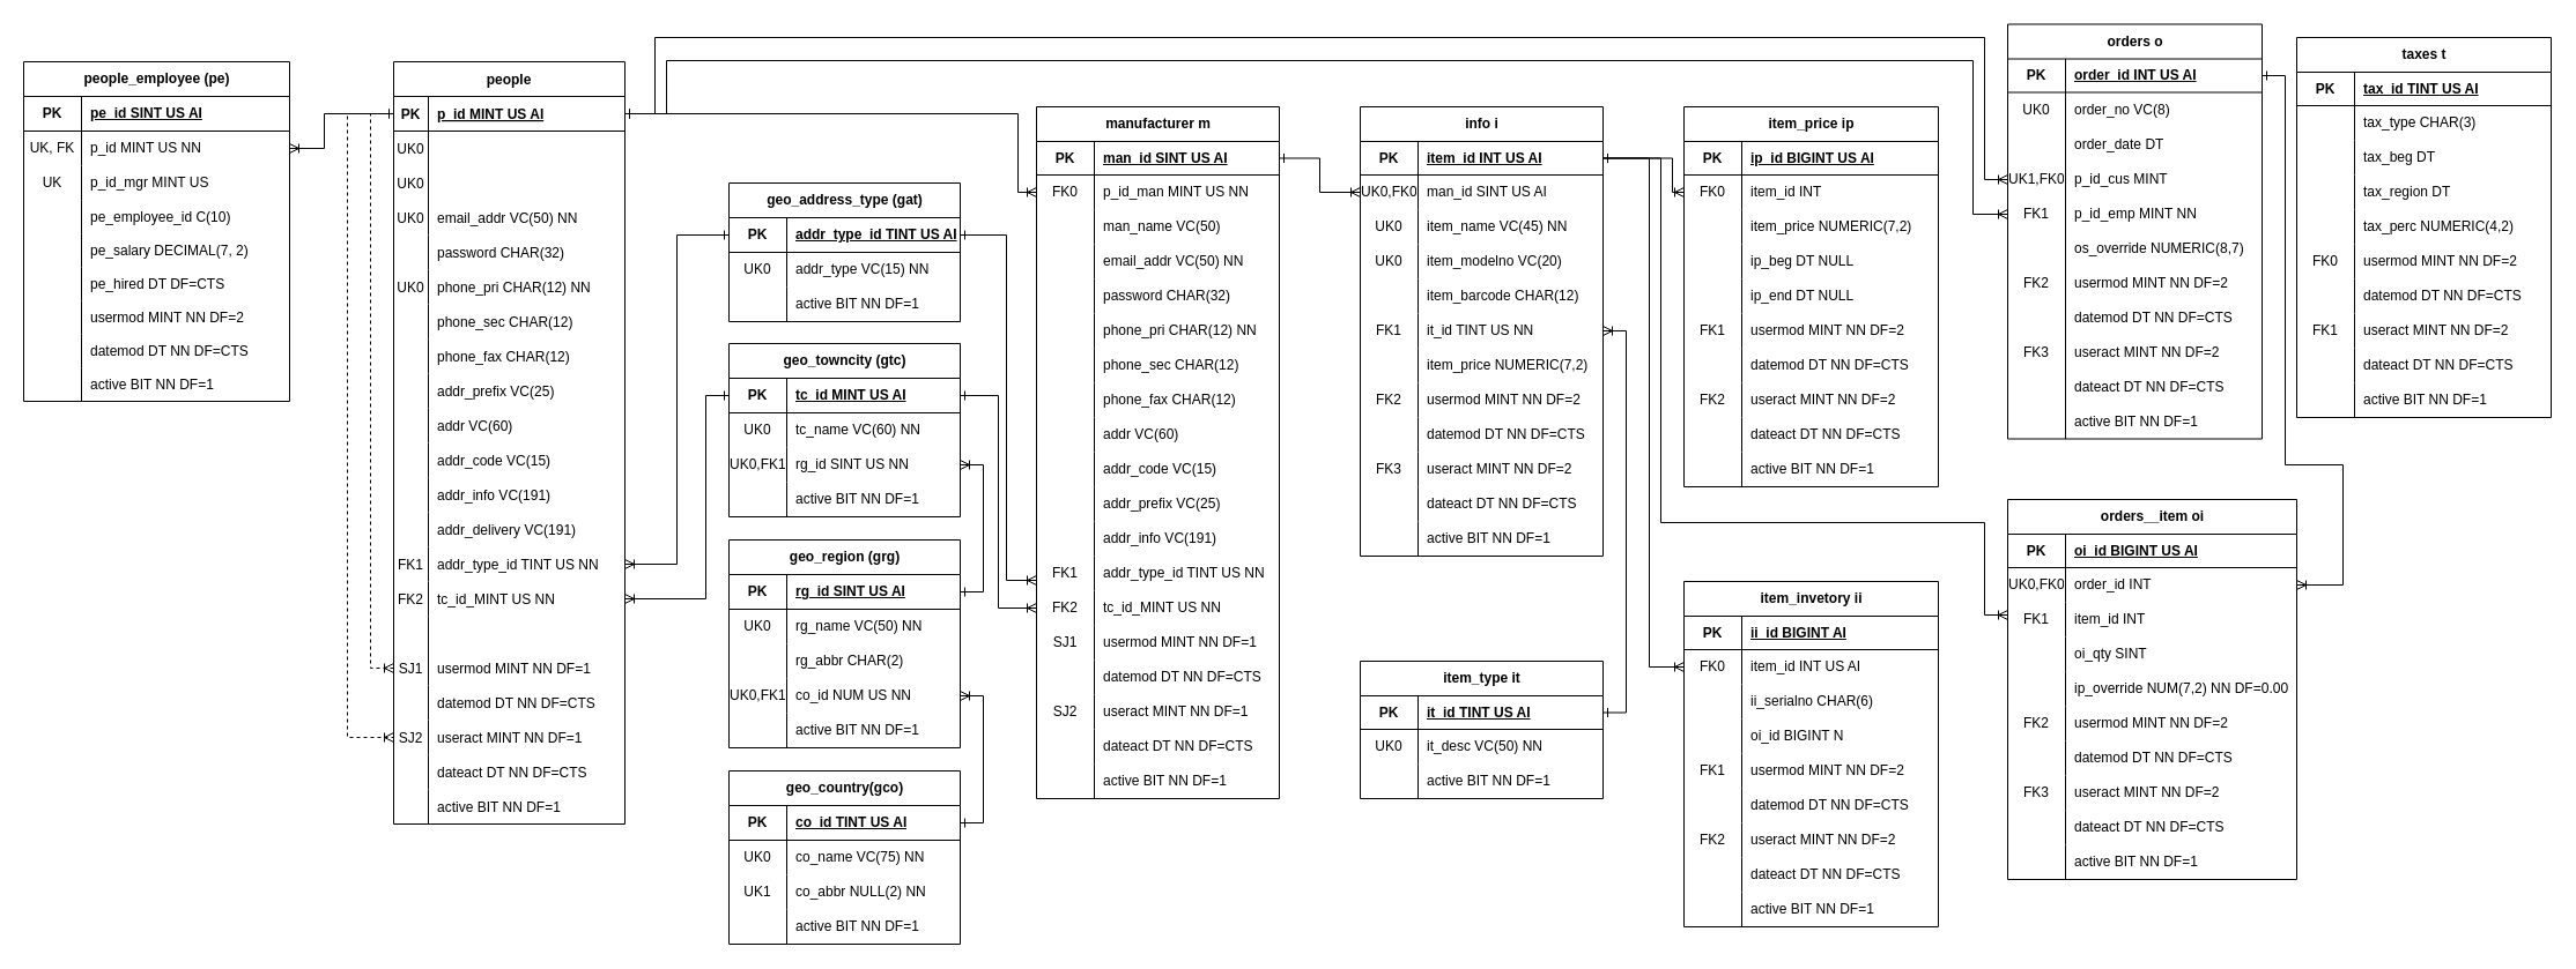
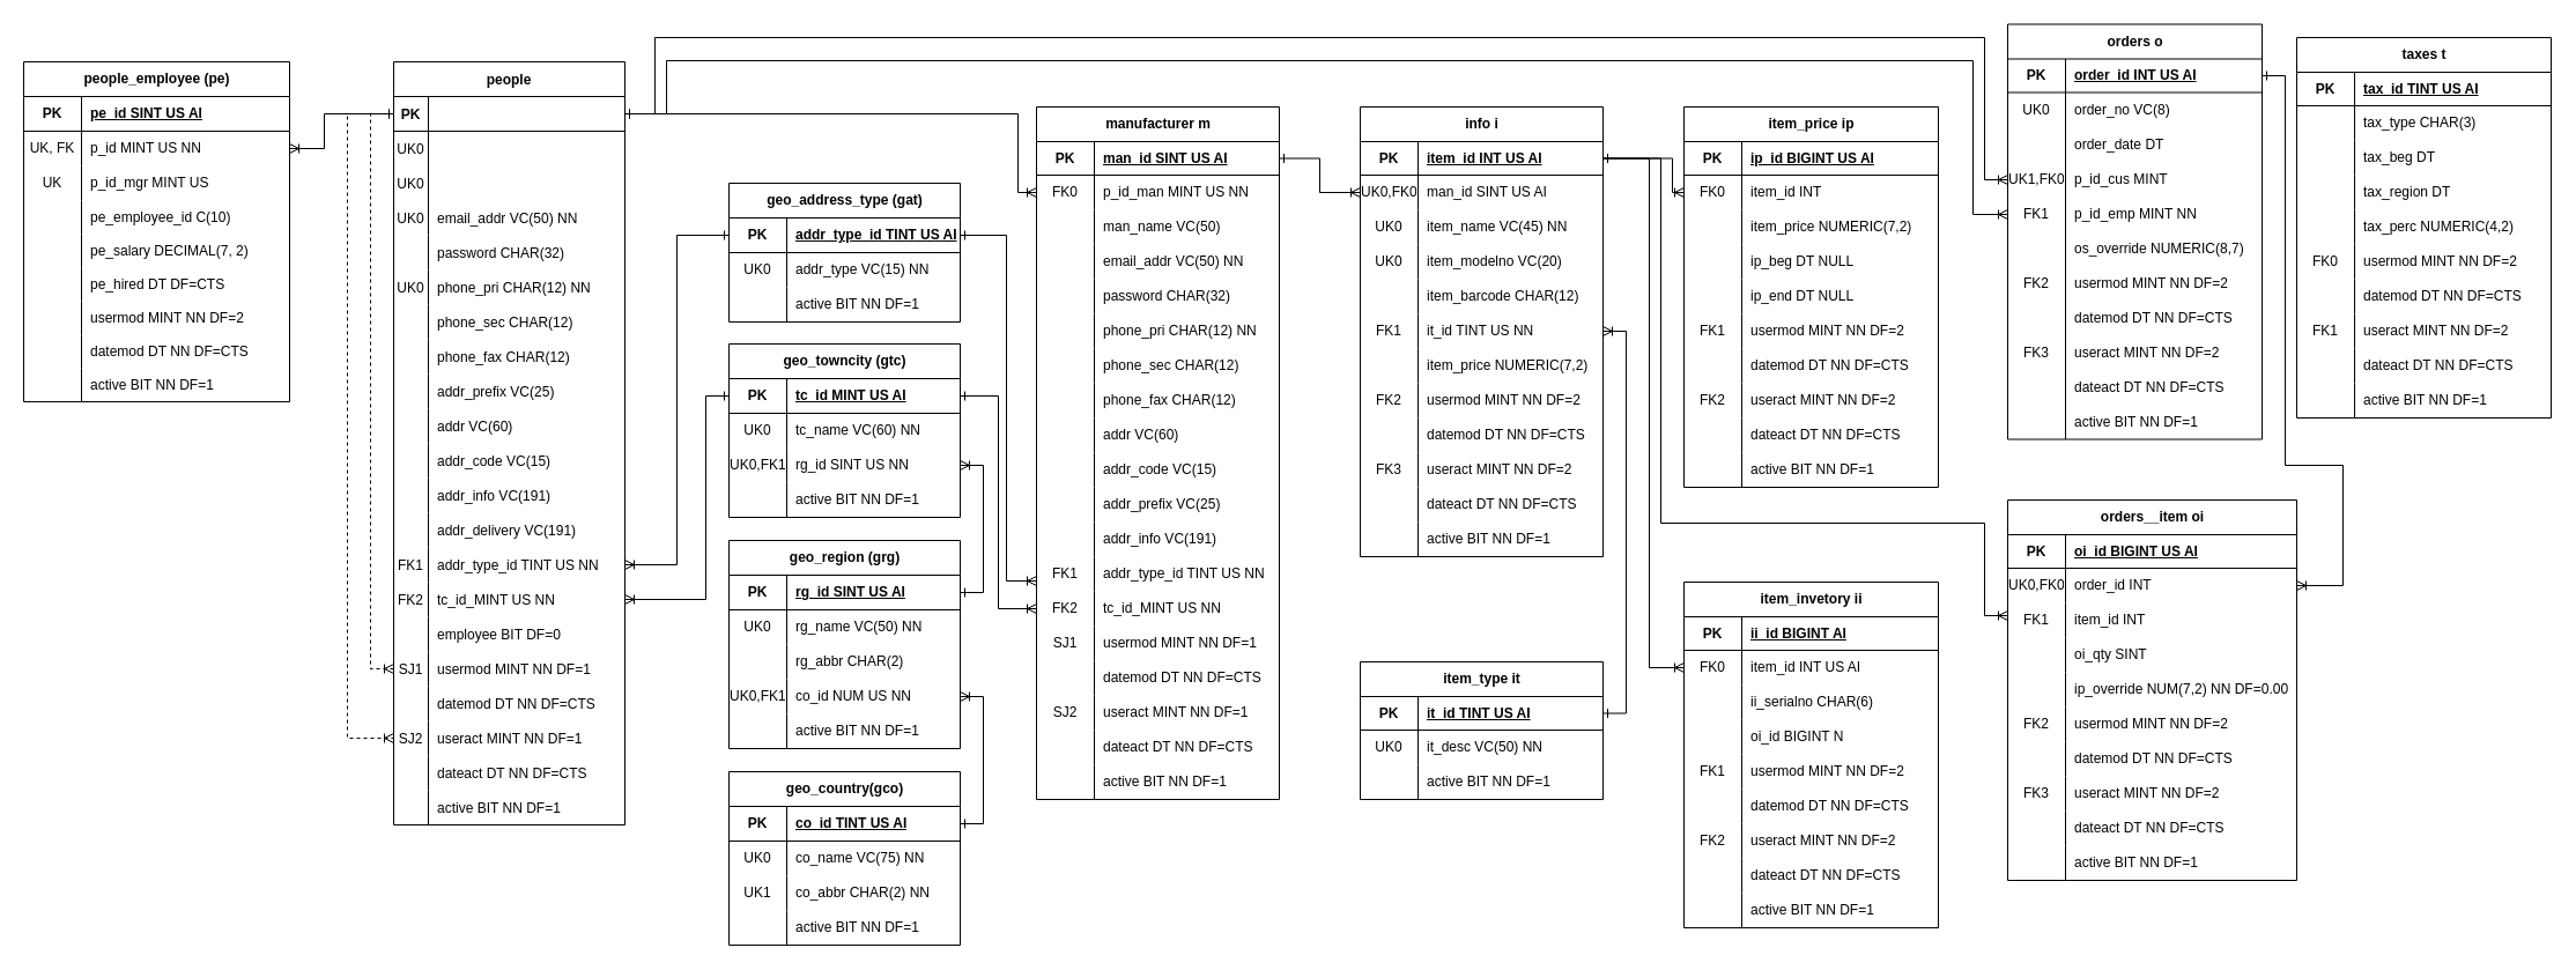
- <mxCell id="5" value="p_id MINT US AI" style="shape=partialRectangle;overflow=hidden;connectable=0;fillColor=none;top=0;left=0;bottom=0;right=0;align=left;spacingLeft=6;fontStyle=5;" parent="3" vertex="1"><mxGeometry x="30" width="170" height="30" as="geometry"><mxRectangle width="170" height="30" as="alternateBounds" /></mxGeometry></mxCell>
+ <mxCell id="48" value="employee BIT DF=0" style="shape=partialRectangle;overflow=hidden;connectable=0;fillColor=none;top=0;left=0;bottom=0;right=0;align=left;spacingLeft=6;" parent="46" vertex="1"><mxGeometry x="30" width="170" height="30" as="geometry"><mxRectangle width="170" height="30" as="alternateBounds" /></mxGeometry></mxCell>
- <mxCell id="85" value="co_abbr NULL(2) NN" style="shape=partialRectangle;connectable=0;fillColor=none;top=0;left=0;bottom=0;right=0;align=left;spacingLeft=6;overflow=hidden;whiteSpace=wrap;html=1;" parent="83" vertex="1"><mxGeometry x="50" width="150" height="30" as="geometry"><mxRectangle width="150" height="30" as="alternateBounds" /></mxGeometry></mxCell>
+ <mxCell id="85" value="co_abbr CHAR(2) NN" style="shape=partialRectangle;connectable=0;fillColor=none;top=0;left=0;bottom=0;right=0;align=left;spacingLeft=6;overflow=hidden;whiteSpace=wrap;html=1;" parent="83" vertex="1"><mxGeometry x="50" width="150" height="30" as="geometry"><mxRectangle width="150" height="30" as="alternateBounds" /></mxGeometry></mxCell>
